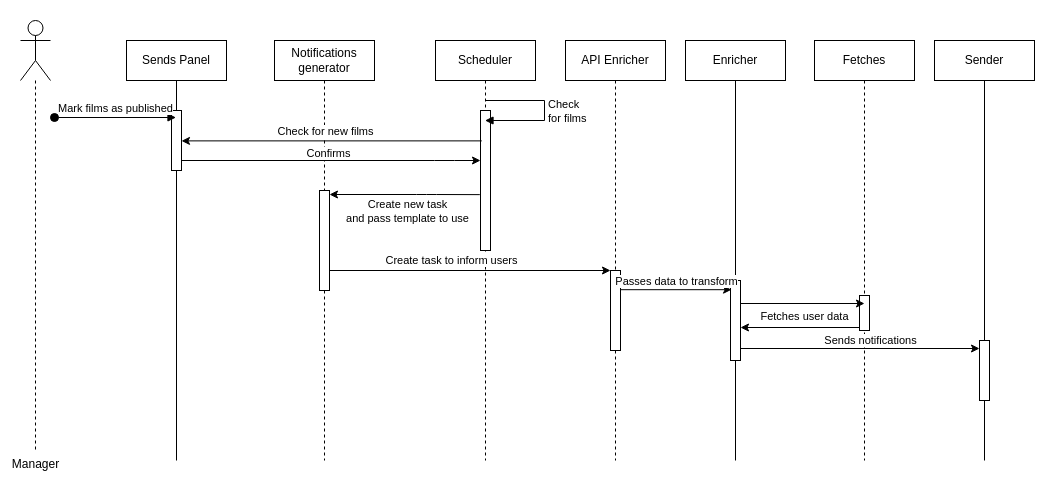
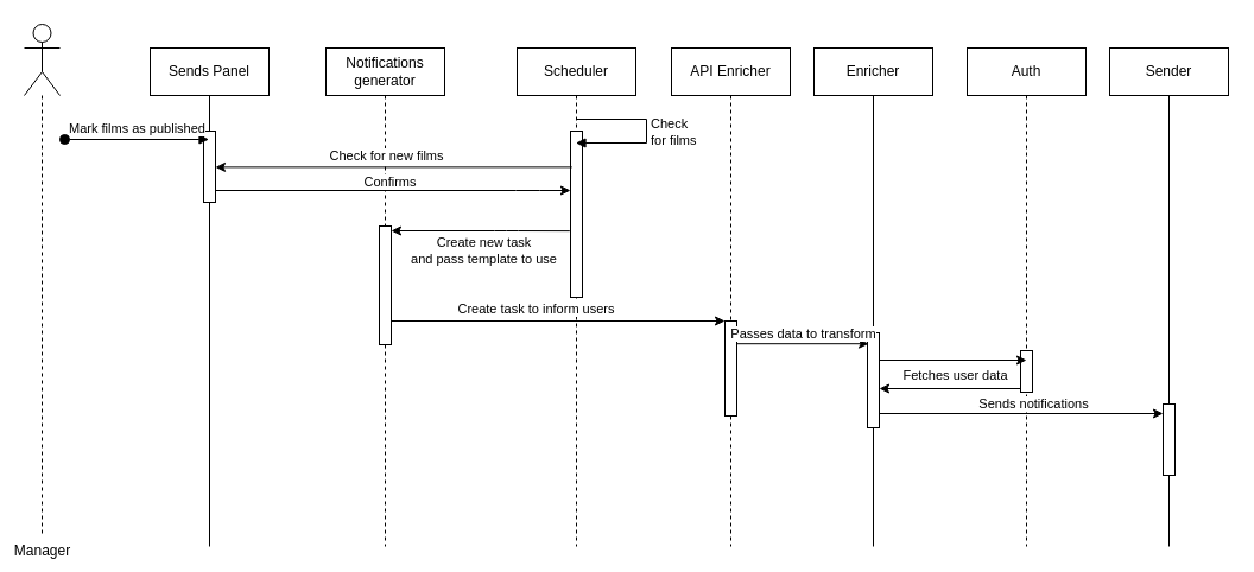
- <mxCell id="24" value="Fetches" style="shape=umlLifeline;perimeter=lifelinePerimeter;whiteSpace=wrap;html=1;container=1;collapsible=0;recursiveResize=0;outlineConnect=0;" parent="1" vertex="1"><mxGeometry x="814" y="40" width="100" height="420" as="geometry" /></mxCell>
+ <mxCell id="24" value="Auth" style="shape=umlLifeline;perimeter=lifelinePerimeter;whiteSpace=wrap;html=1;container=1;collapsible=0;recursiveResize=0;outlineConnect=0;" parent="1" vertex="1"><mxGeometry x="814" y="40" width="100" height="420" as="geometry" /></mxCell>
